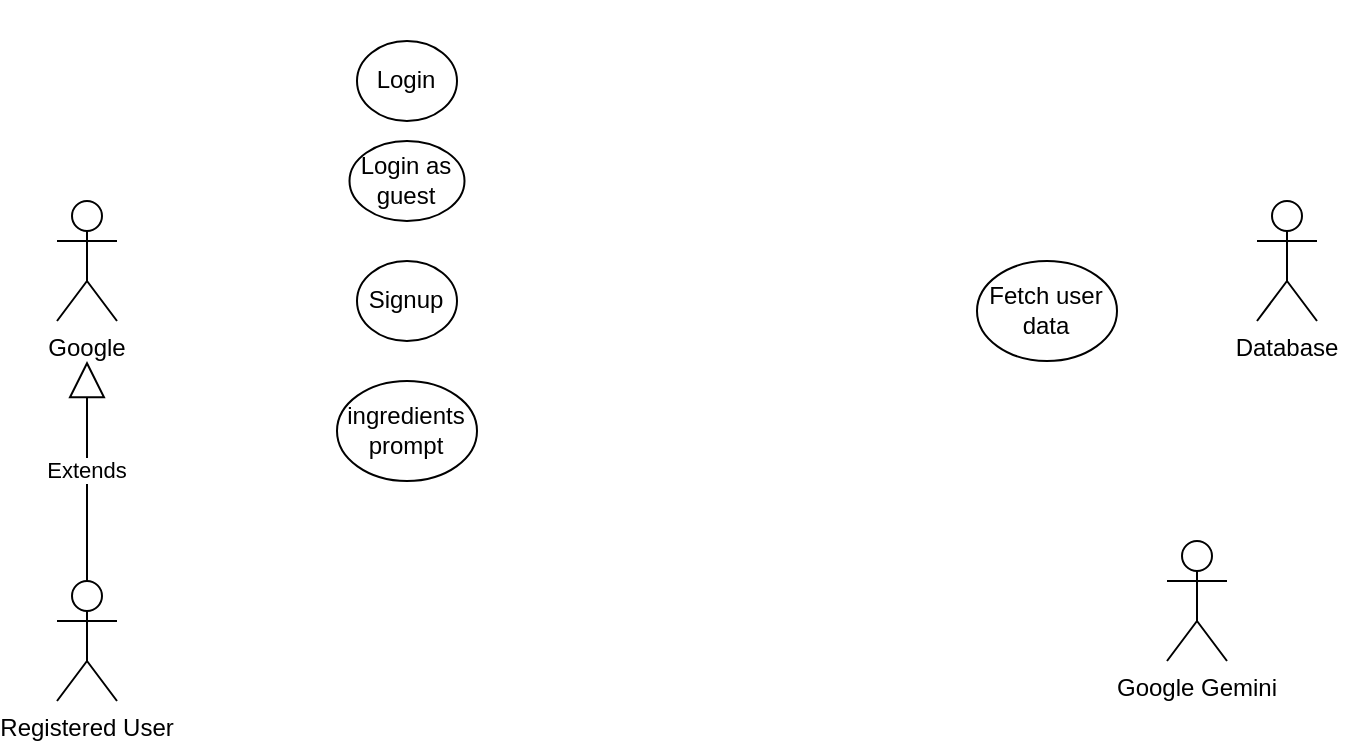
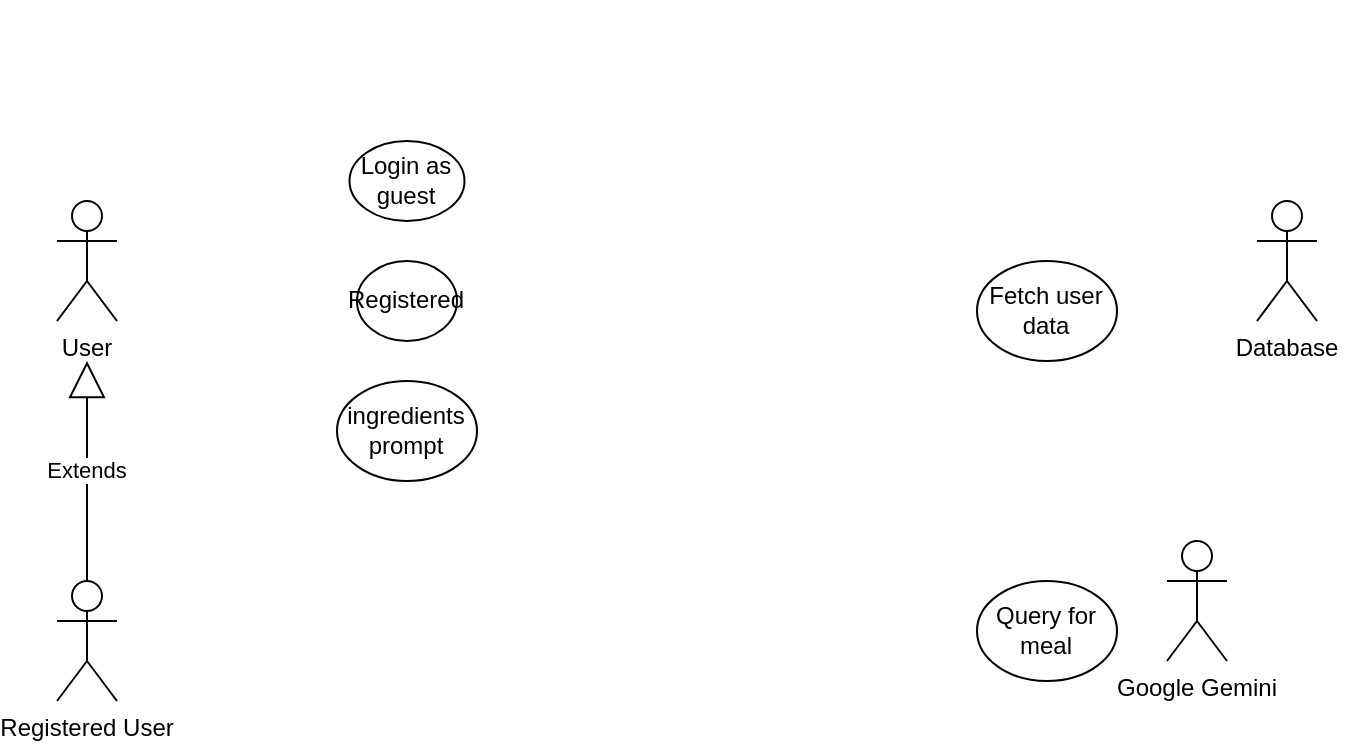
- <mxCell id="6" value="Login" style="ellipse;whiteSpace=wrap;html=1;" vertex="1" parent="1"><mxGeometry x="170" y="20" width="50" height="40" as="geometry" /></mxCell>
- <mxCell id="7" value="Signup" style="ellipse;whiteSpace=wrap;html=1;" vertex="1" parent="1"><mxGeometry x="170" y="130" width="50" height="40" as="geometry" /></mxCell>
+ <mxCell id="7" value="Registered" style="ellipse;whiteSpace=wrap;html=1;" vertex="1" parent="1"><mxGeometry x="170" y="130" width="50" height="40" as="geometry" /></mxCell>
- <mxCell id="2" value="Google" style="shape=umlActor;verticalLabelPosition=bottom;verticalAlign=top;html=1;outlineConnect=0;" vertex="1" parent="1"><mxGeometry x="20" y="100" width="30" height="60" as="geometry" /></mxCell>
+ <mxCell id="2" value="User" style="shape=umlActor;verticalLabelPosition=bottom;verticalAlign=top;html=1;outlineConnect=0;" vertex="1" parent="1"><mxGeometry x="20" y="100" width="30" height="60" as="geometry" /></mxCell>
+ <mxCell id="11" value="Query for meal" style="ellipse;whiteSpace=wrap;html=1;" vertex="1" parent="1"><mxGeometry x="480" y="290" width="70" height="50" as="geometry" /></mxCell>
